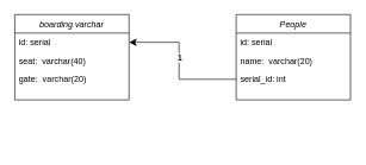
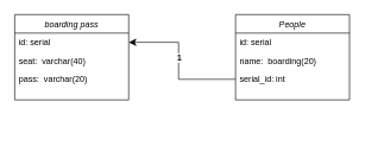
- <mxCell id="2" value="boarding varchar" style="swimlane;fontStyle=2;align=center;verticalAlign=top;childLayout=stackLayout;horizontal=1;startSize=26;horizontalStack=0;resizeParent=1;resizeLast=0;collapsible=1;marginBottom=0;rounded=0;shadow=0;strokeWidth=1;" parent="1" vertex="1"><mxGeometry x="20" y="20" width="160" height="120" as="geometry"><mxRectangle x="120" y="120" width="160" height="26" as="alternateBounds" /></mxGeometry></mxCell>
+ <mxCell id="2" value="boarding pass" style="swimlane;fontStyle=2;align=center;verticalAlign=top;childLayout=stackLayout;horizontal=1;startSize=26;horizontalStack=0;resizeParent=1;resizeLast=0;collapsible=1;marginBottom=0;rounded=0;shadow=0;strokeWidth=1;" parent="1" vertex="1"><mxGeometry x="20" y="20" width="160" height="120" as="geometry"><mxRectangle x="120" y="120" width="160" height="26" as="alternateBounds" /></mxGeometry></mxCell>
- <mxCell id="10" value="name:  varchar(20)" style="text;align=left;verticalAlign=top;spacingLeft=4;spacingRight=4;overflow=hidden;rotatable=0;points=[[0,0.5],[1,0.5]];portConstraint=eastwest;rounded=0;shadow=0;html=0;" vertex="1" parent="8"><mxGeometry y="52" width="160" height="26" as="geometry" /></mxCell>
+ <mxCell id="10" value="name:  boarding(20)" style="text;align=left;verticalAlign=top;spacingLeft=4;spacingRight=4;overflow=hidden;rotatable=0;points=[[0,0.5],[1,0.5]];portConstraint=eastwest;rounded=0;shadow=0;html=0;" vertex="1" parent="8"><mxGeometry y="52" width="160" height="26" as="geometry" /></mxCell>
- <mxCell id="5" value="gate:  varchar(20)" style="text;align=left;verticalAlign=top;spacingLeft=4;spacingRight=4;overflow=hidden;rotatable=0;points=[[0,0.5],[1,0.5]];portConstraint=eastwest;rounded=0;shadow=0;html=0;" vertex="1" parent="2"><mxGeometry y="78" width="160" height="26" as="geometry" /></mxCell>
+ <mxCell id="5" value="pass:  varchar(20)" style="text;align=left;verticalAlign=top;spacingLeft=4;spacingRight=4;overflow=hidden;rotatable=0;points=[[0,0.5],[1,0.5]];portConstraint=eastwest;rounded=0;shadow=0;html=0;" vertex="1" parent="2"><mxGeometry y="78" width="160" height="26" as="geometry" /></mxCell>
